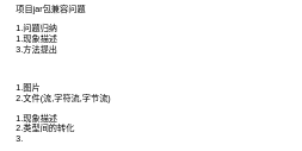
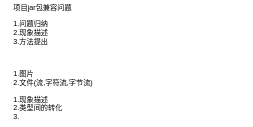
- <mxCell id="2" value="项目jar包兼容问题&lt;br&gt;&lt;br&gt;1.问题归纳&lt;br&gt;1.现象描述&lt;br&gt;3.方法提出" style="text;html=1;strokeColor=none;fillColor=none;align=left;verticalAlign=middle;whiteSpace=wrap;rounded=0;" parent="1" vertex="1"><mxGeometry x="20" y="20" width="300" height="40" as="geometry" /></mxCell>
+ <mxCell id="2" value="项目jar包兼容问题&lt;br&gt;&lt;br&gt;1.问题归纳&lt;br&gt;2.现象描述&lt;br&gt;3.方法提出" style="text;html=1;strokeColor=none;fillColor=none;align=left;verticalAlign=middle;whiteSpace=wrap;rounded=0;" parent="1" vertex="1"><mxGeometry x="20" y="20" width="300" height="40" as="geometry" /></mxCell>
